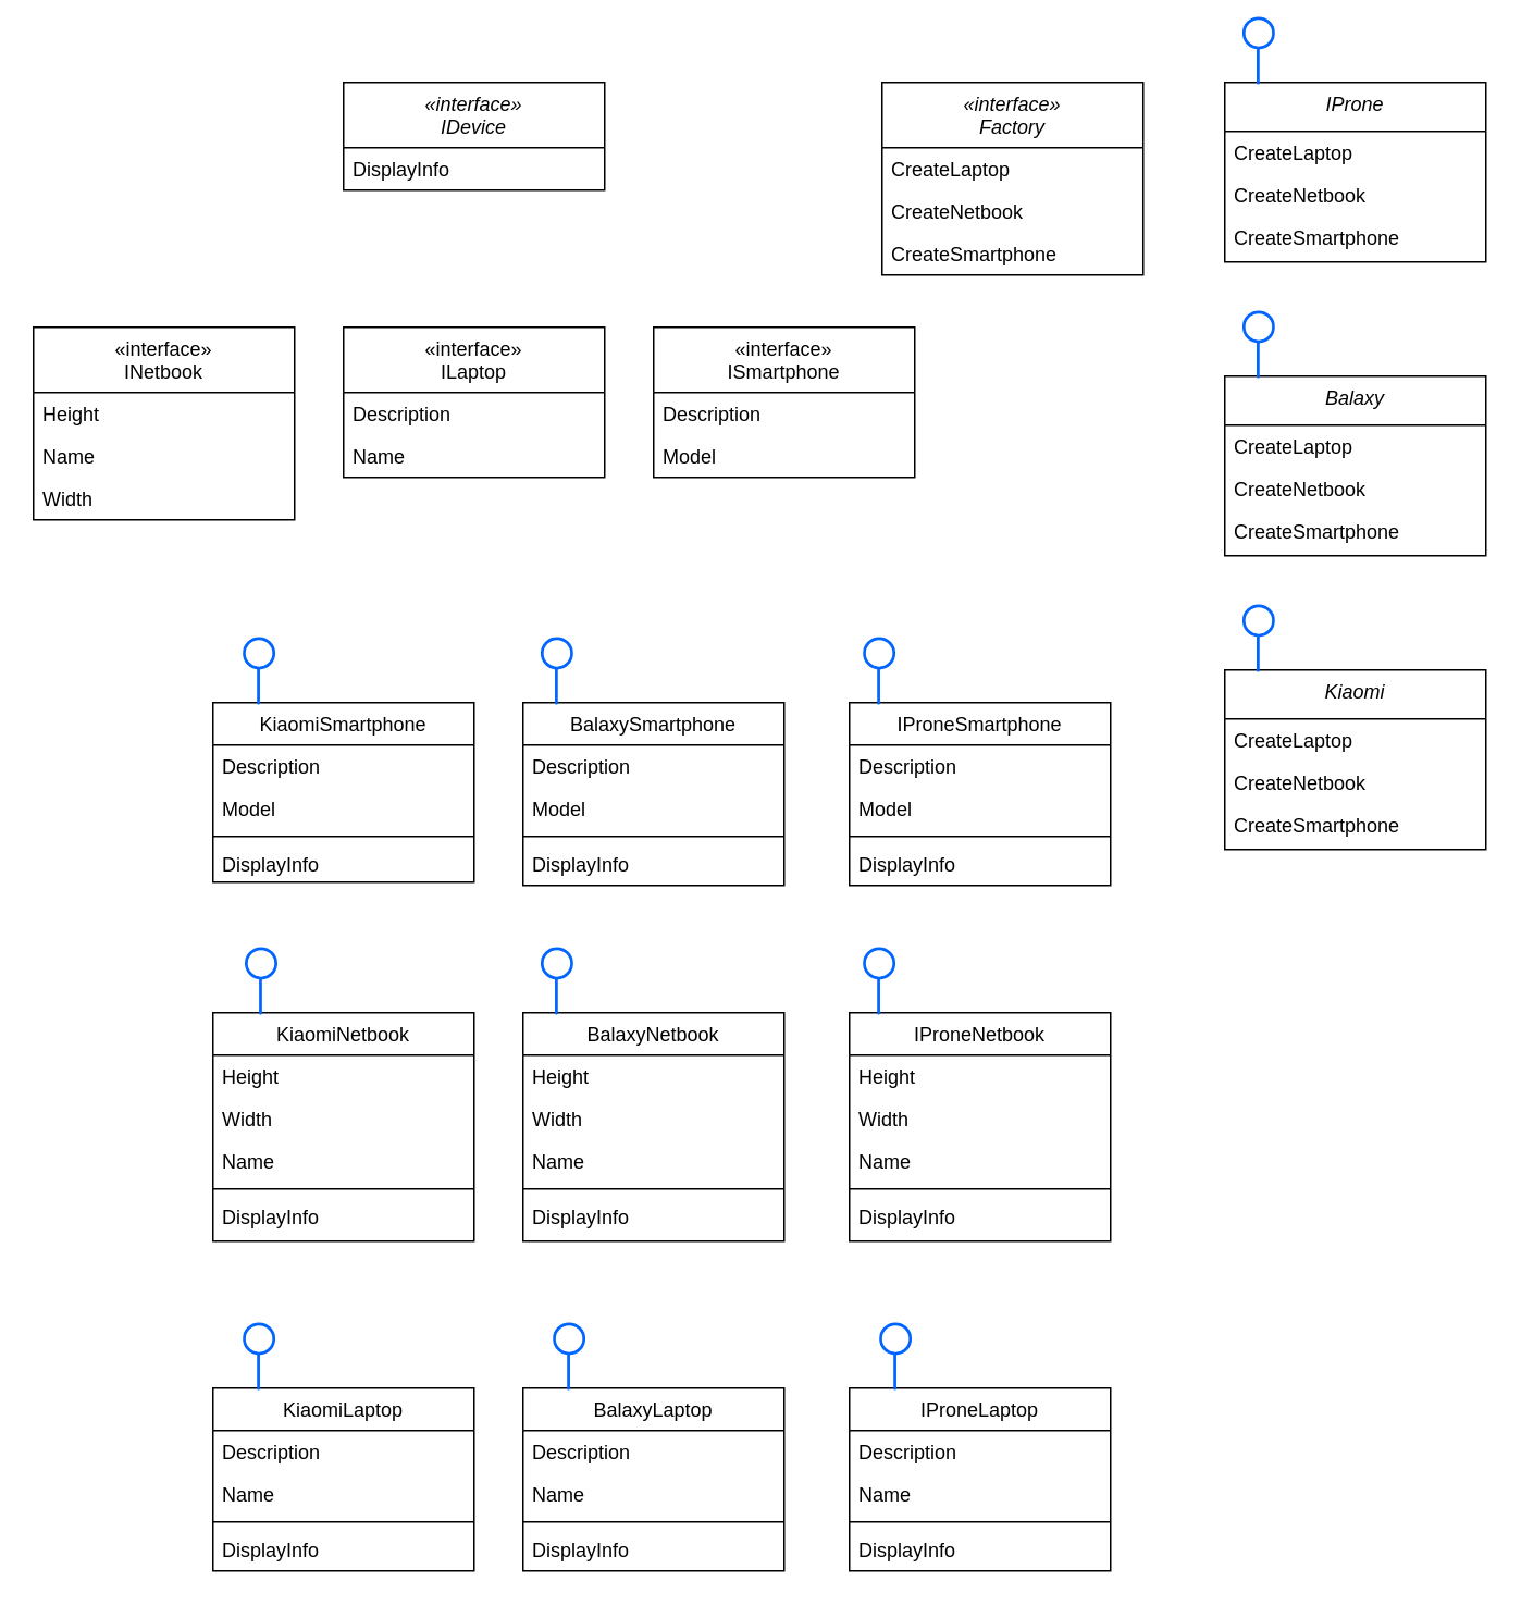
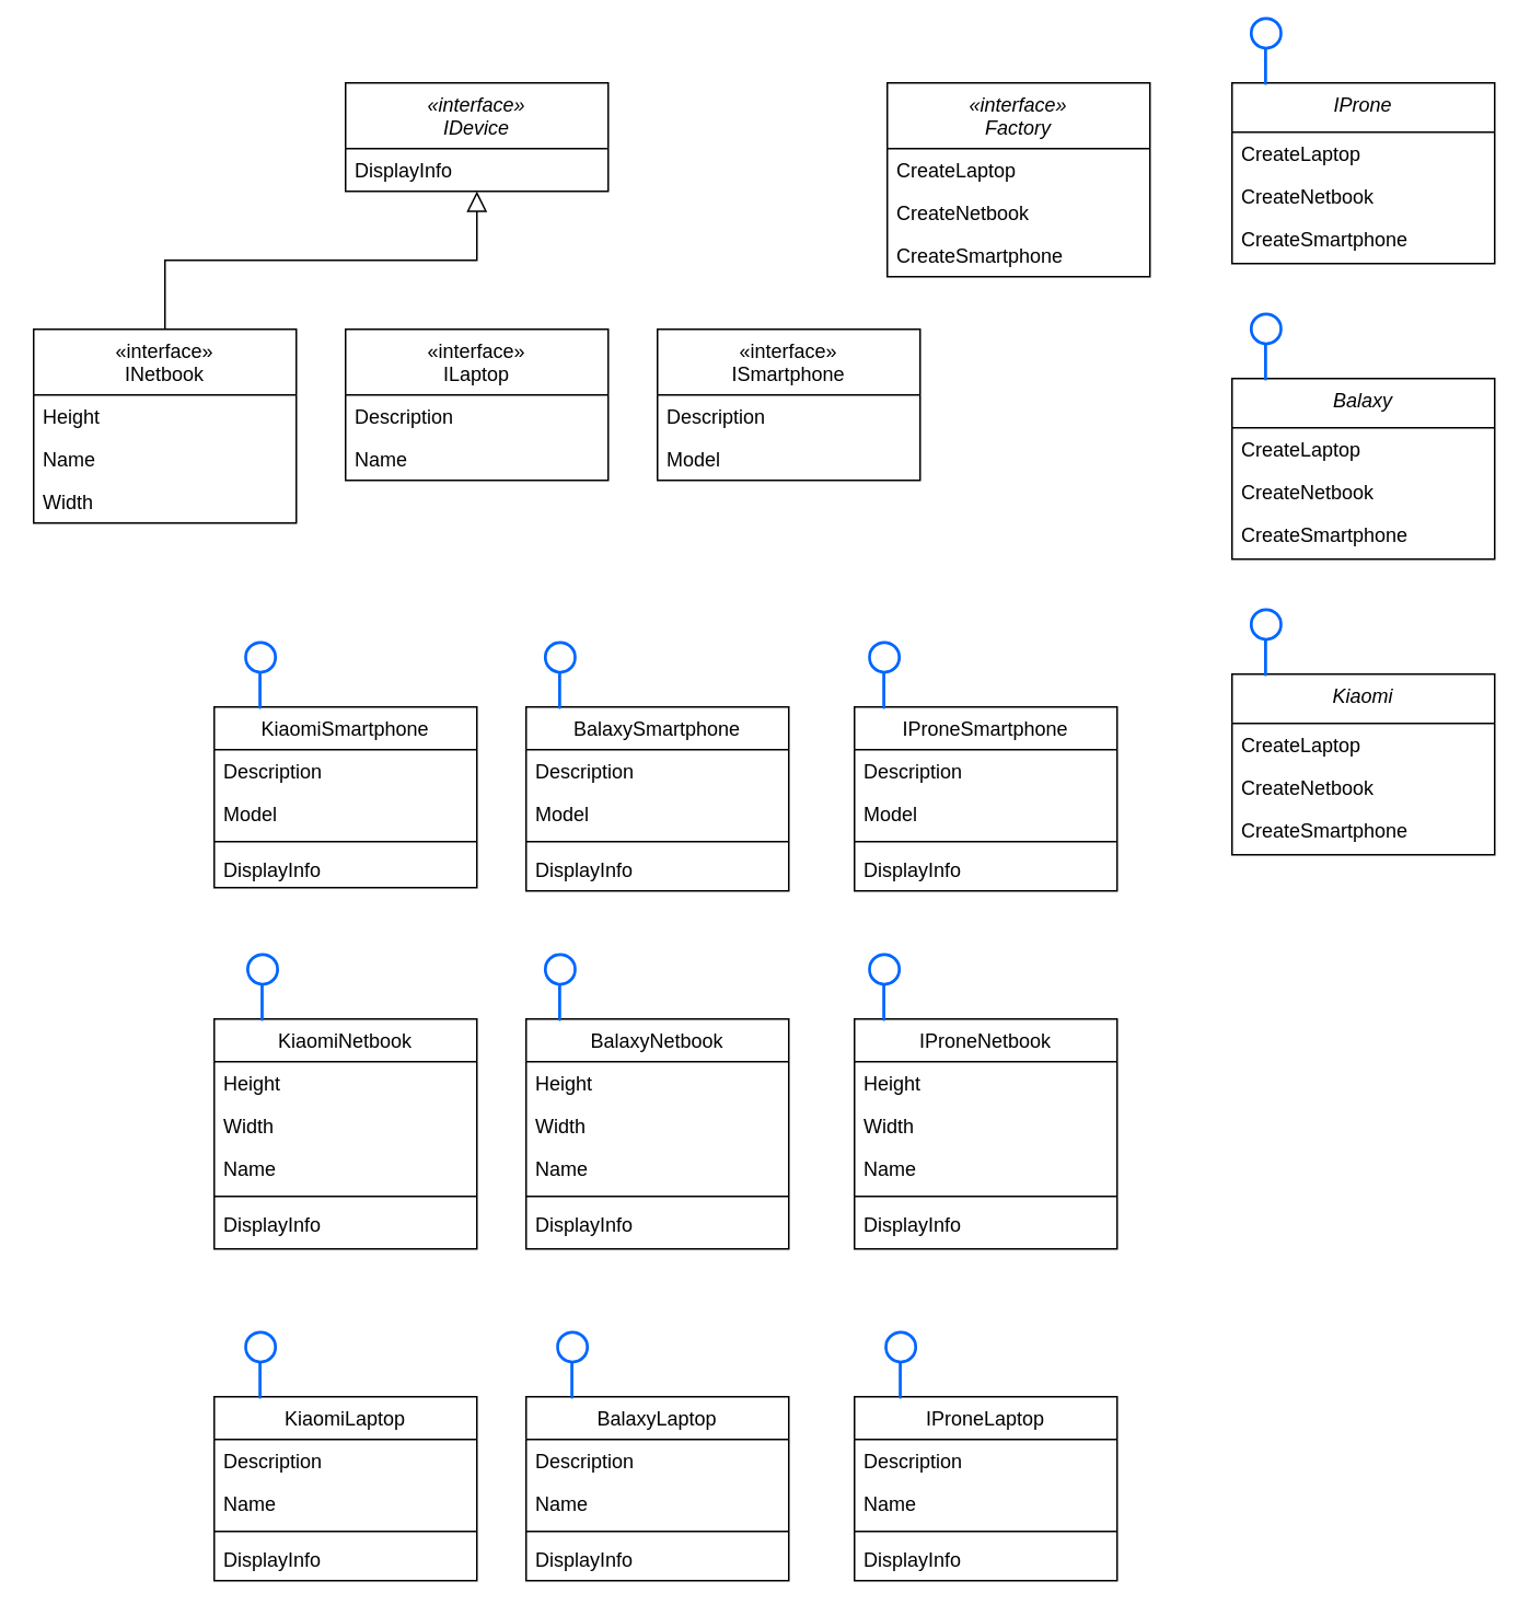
+ <mxCell id="8" value="" style="endArrow=block;endSize=10;endFill=0;shadow=0;strokeWidth=1;rounded=0;curved=0;edgeStyle=elbowEdgeStyle;elbow=vertical;" parent="1" source="4" target="2" edge="1"><mxGeometry width="160" relative="1" as="geometry"><mxPoint x="200" y="283" as="sourcePoint" /><mxPoint x="200" y="283" as="targetPoint" /></mxGeometry></mxCell>
